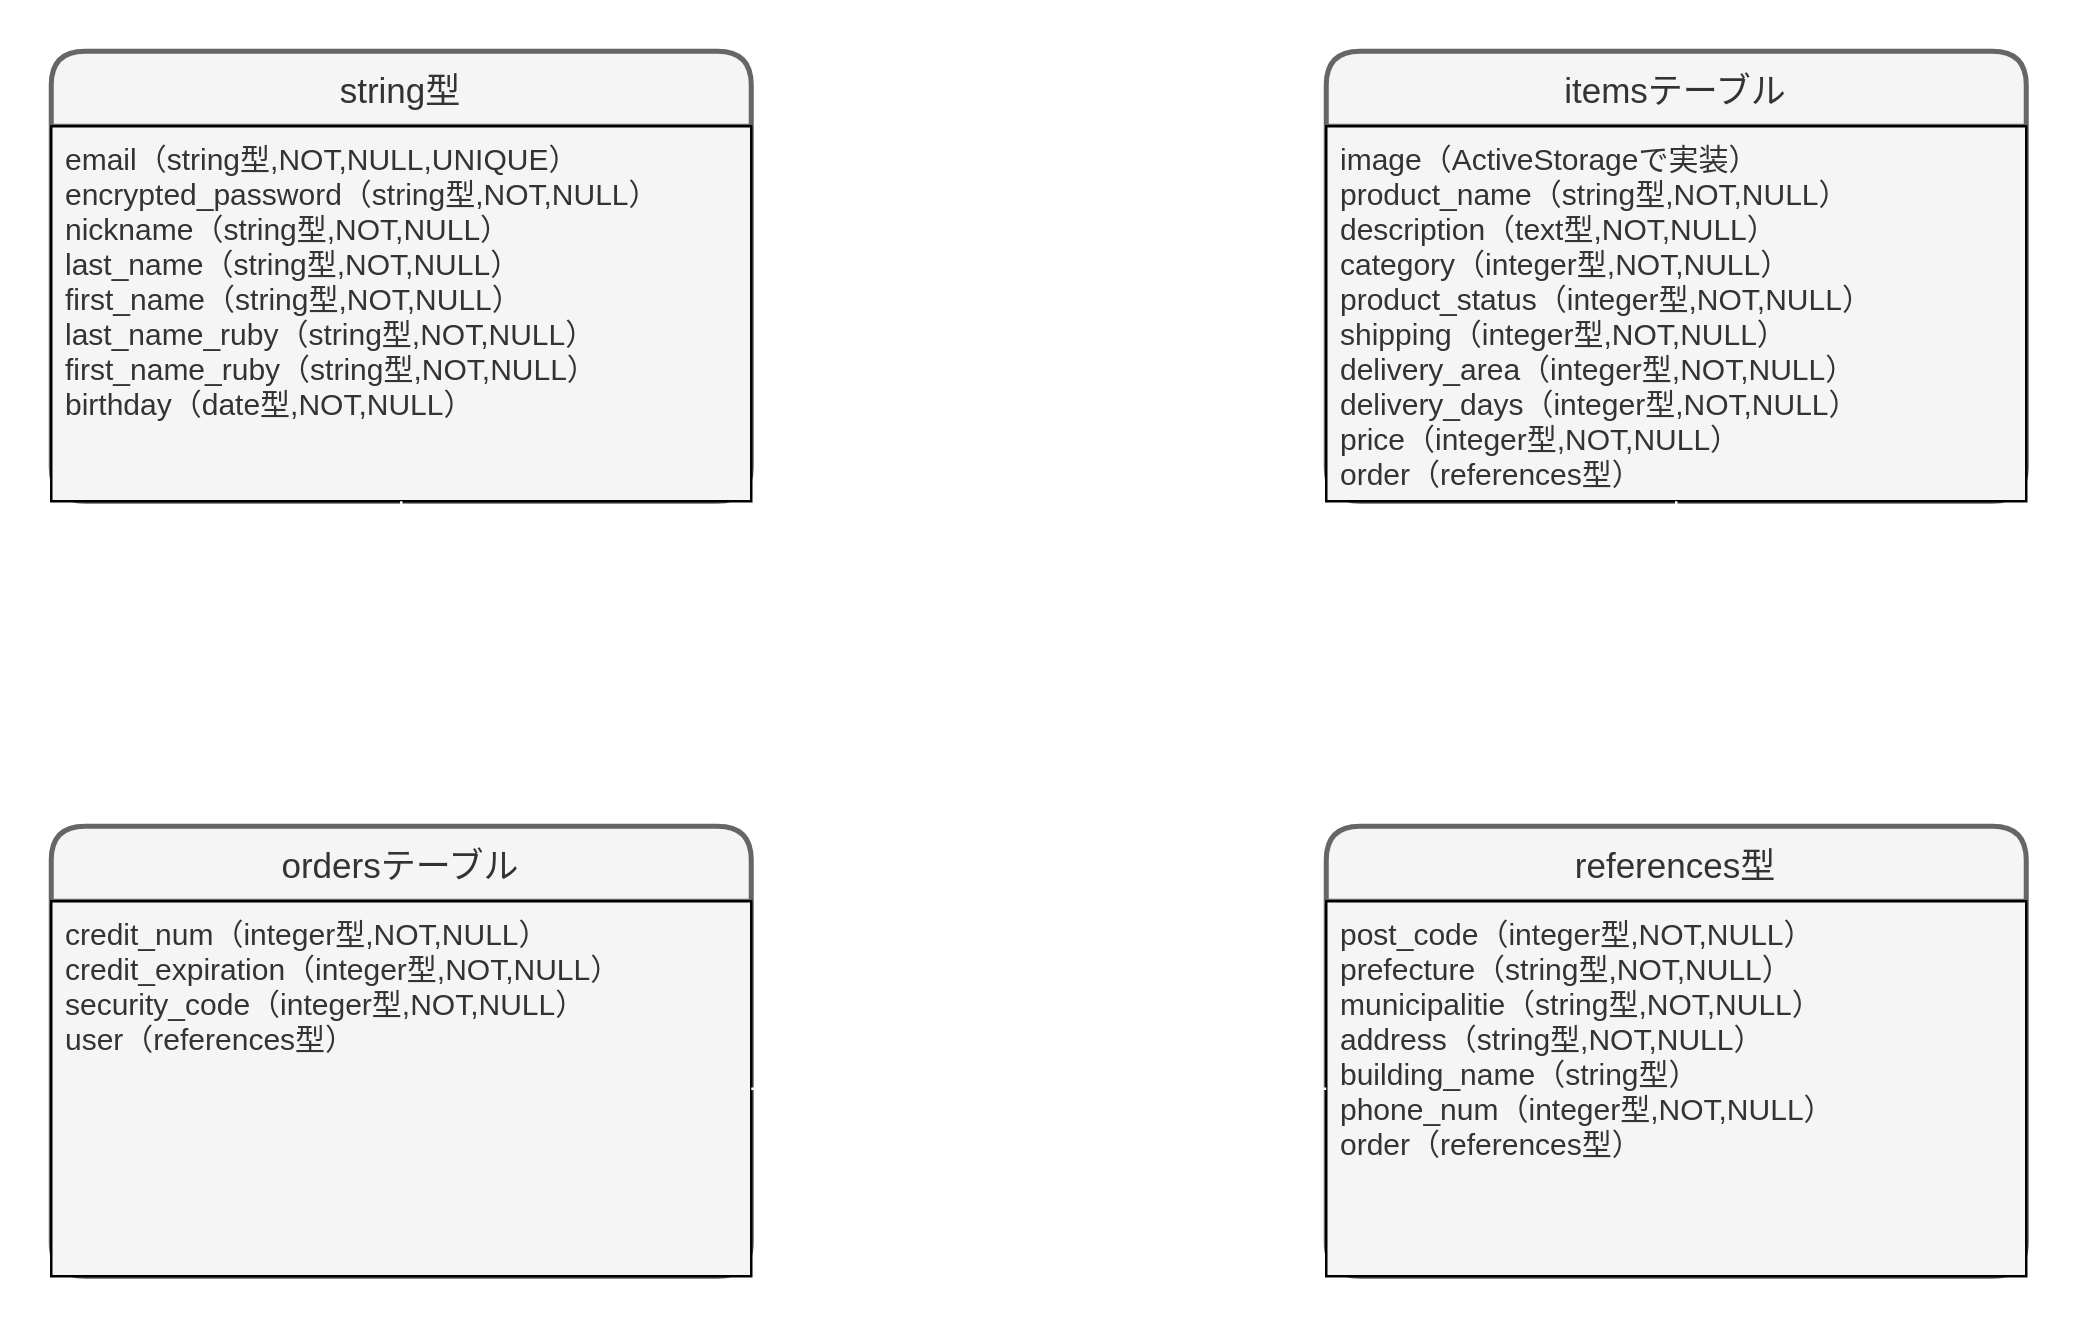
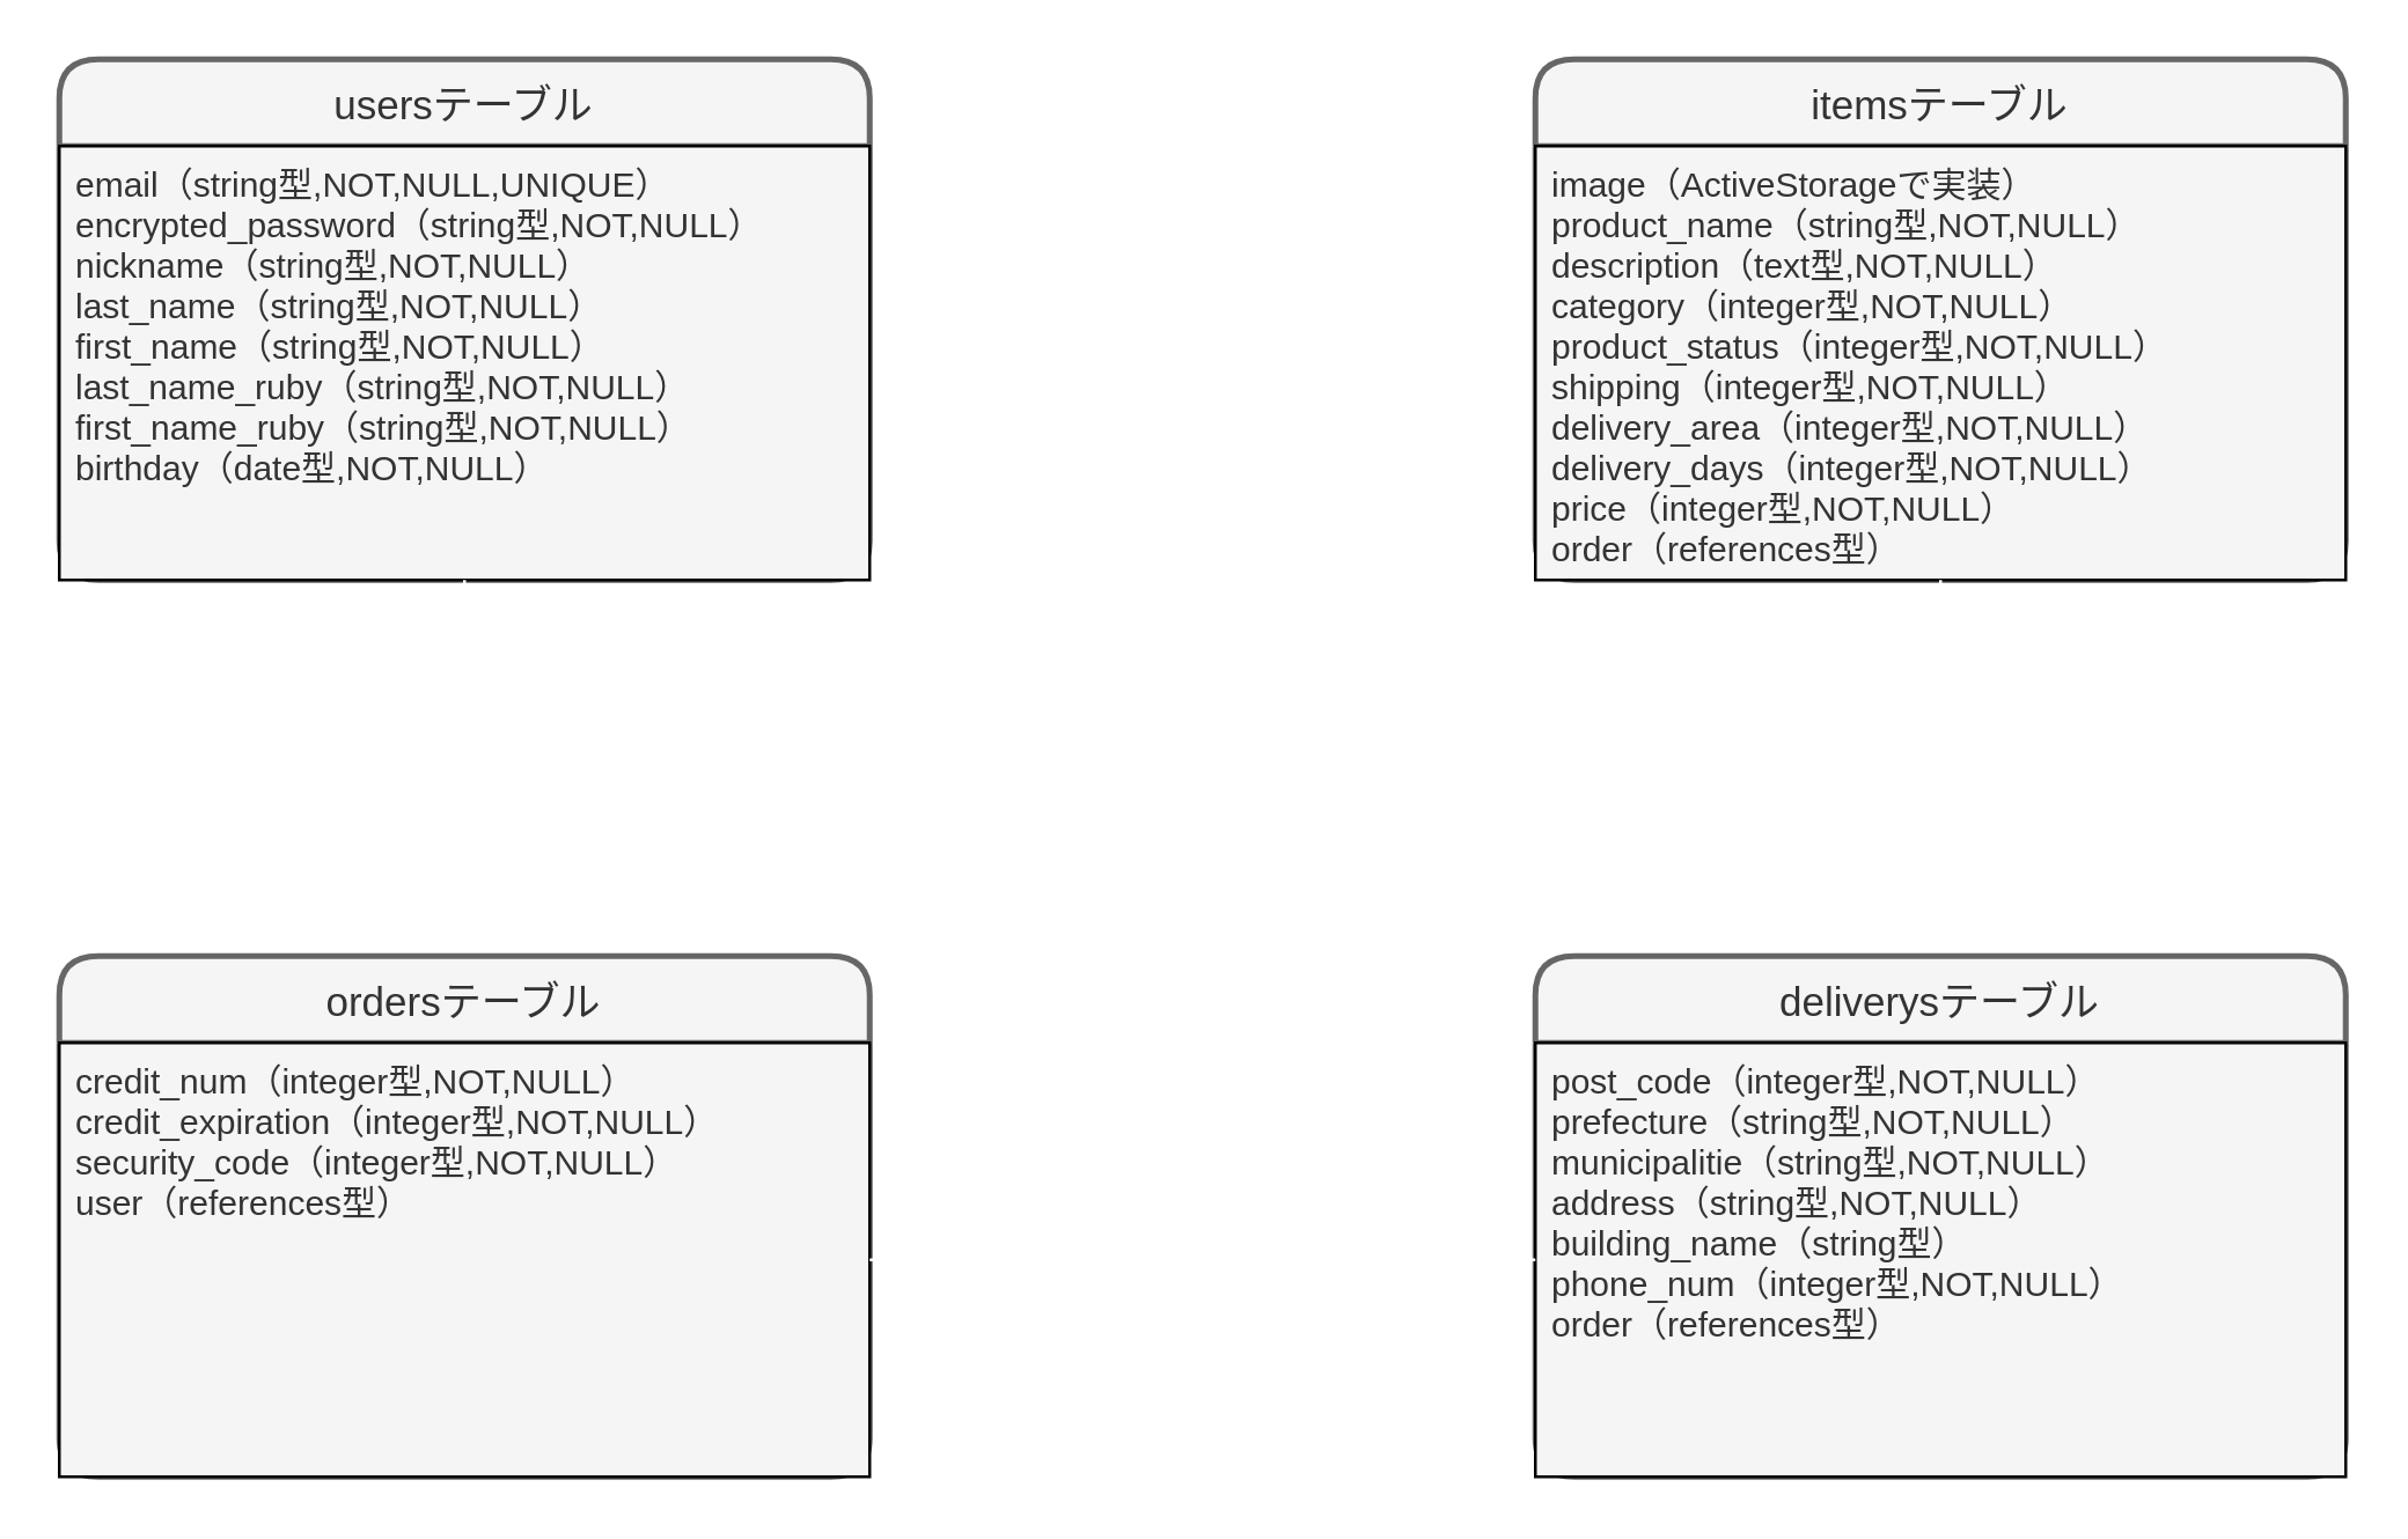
- <mxCell id="3" value="string型" style="swimlane;childLayout=stackLayout;horizontal=1;startSize=30;horizontalStack=0;rounded=1;fontSize=14;fontStyle=0;strokeWidth=2;resizeParent=0;resizeLast=1;shadow=0;dashed=0;align=center;fillColor=#f5f5f5;strokeColor=#666666;fontColor=#333333;labelPosition=center;verticalLabelPosition=middle;verticalAlign=middle;" parent="1" vertex="1"><mxGeometry x="20" y="20" width="280" height="180" as="geometry" /></mxCell>
+ <mxCell id="3" value="usersテーブル" style="swimlane;childLayout=stackLayout;horizontal=1;startSize=30;horizontalStack=0;rounded=1;fontSize=14;fontStyle=0;strokeWidth=2;resizeParent=0;resizeLast=1;shadow=0;dashed=0;align=center;fillColor=#f5f5f5;strokeColor=#666666;fontColor=#333333;labelPosition=center;verticalLabelPosition=middle;verticalAlign=middle;" parent="1" vertex="1"><mxGeometry x="20" y="20" width="280" height="180" as="geometry" /></mxCell>
- <mxCell id="8" value="references型" style="swimlane;childLayout=stackLayout;horizontal=1;startSize=30;horizontalStack=0;rounded=1;fontSize=14;fontStyle=0;strokeWidth=2;resizeParent=0;resizeLast=1;shadow=0;dashed=0;align=center;fillColor=#f5f5f5;strokeColor=#666666;fontColor=#333333;" parent="1" vertex="1"><mxGeometry x="530" y="330" width="280" height="180" as="geometry" /></mxCell>
+ <mxCell id="8" value="deliverysテーブル" style="swimlane;childLayout=stackLayout;horizontal=1;startSize=30;horizontalStack=0;rounded=1;fontSize=14;fontStyle=0;strokeWidth=2;resizeParent=0;resizeLast=1;shadow=0;dashed=0;align=center;fillColor=#f5f5f5;strokeColor=#666666;fontColor=#333333;" parent="1" vertex="1"><mxGeometry x="530" y="330" width="280" height="180" as="geometry" /></mxCell>
